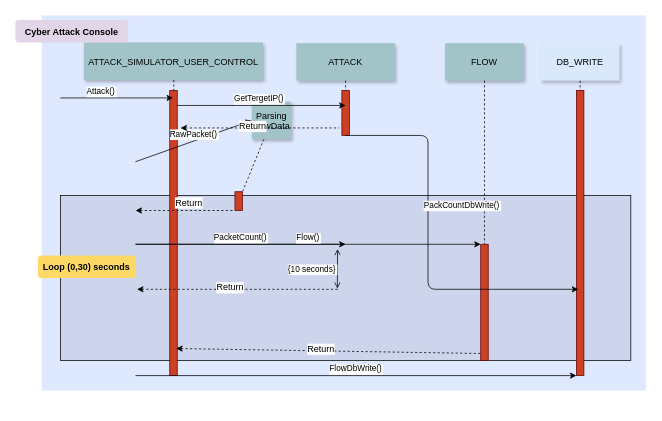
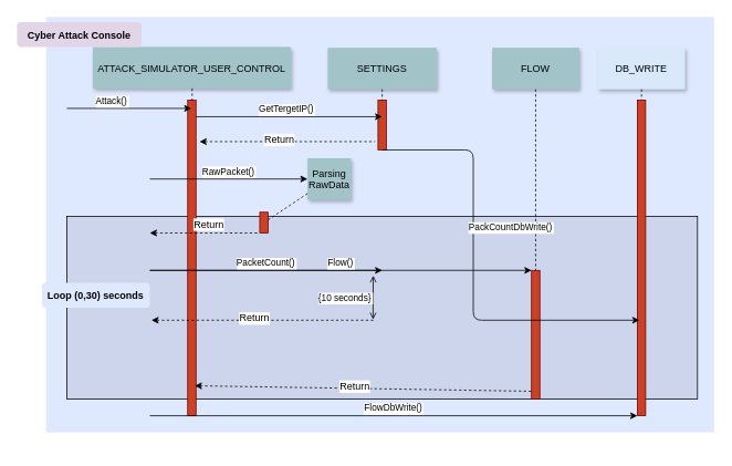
- <mxCell id="11" value="ATTACK" style="shadow=1;fillColor=#A2C4C9;strokeColor=none" parent="1" vertex="1"><mxGeometry x="394.36" y="57" width="131.28" height="50" as="geometry" /></mxCell>
+ <mxCell id="11" value="SETTINGS" style="shadow=1;fillColor=#A2C4C9;strokeColor=none" parent="1" vertex="1"><mxGeometry x="394.36" y="57" width="131.28" height="50" as="geometry" /></mxCell>
- <mxCell id="8" value="Parsing&#10;RawData" style="shadow=1;fillColor=#A2C4C9;strokeColor=none" parent="1" vertex="1"><mxGeometry x="335" y="135" width="52.5" height="50" as="geometry" /></mxCell>
+ <mxCell id="8" value="Parsing&#10;RawData" style="shadow=1;fillColor=#A2C4C9;strokeColor=none" parent="1" vertex="1"><mxGeometry x="370" y="190" width="52.5" height="50" as="geometry" /></mxCell>
- <mxCell id="22" value="Loop (0,30) seconds" style="rounded=1;fontStyle=1;fillColor=#FFD966;strokeColor=none" parent="1" vertex="1"><mxGeometry x="50" y="340" width="130" height="30" as="geometry" /></mxCell>
+ <mxCell id="22" value="Loop (0,30) seconds" style="rounded=1;fontStyle=1;fillColor=#dee8ff;strokeColor=none;" parent="1" vertex="1"><mxGeometry x="50" y="340" width="130" height="30" as="geometry" /></mxCell>
